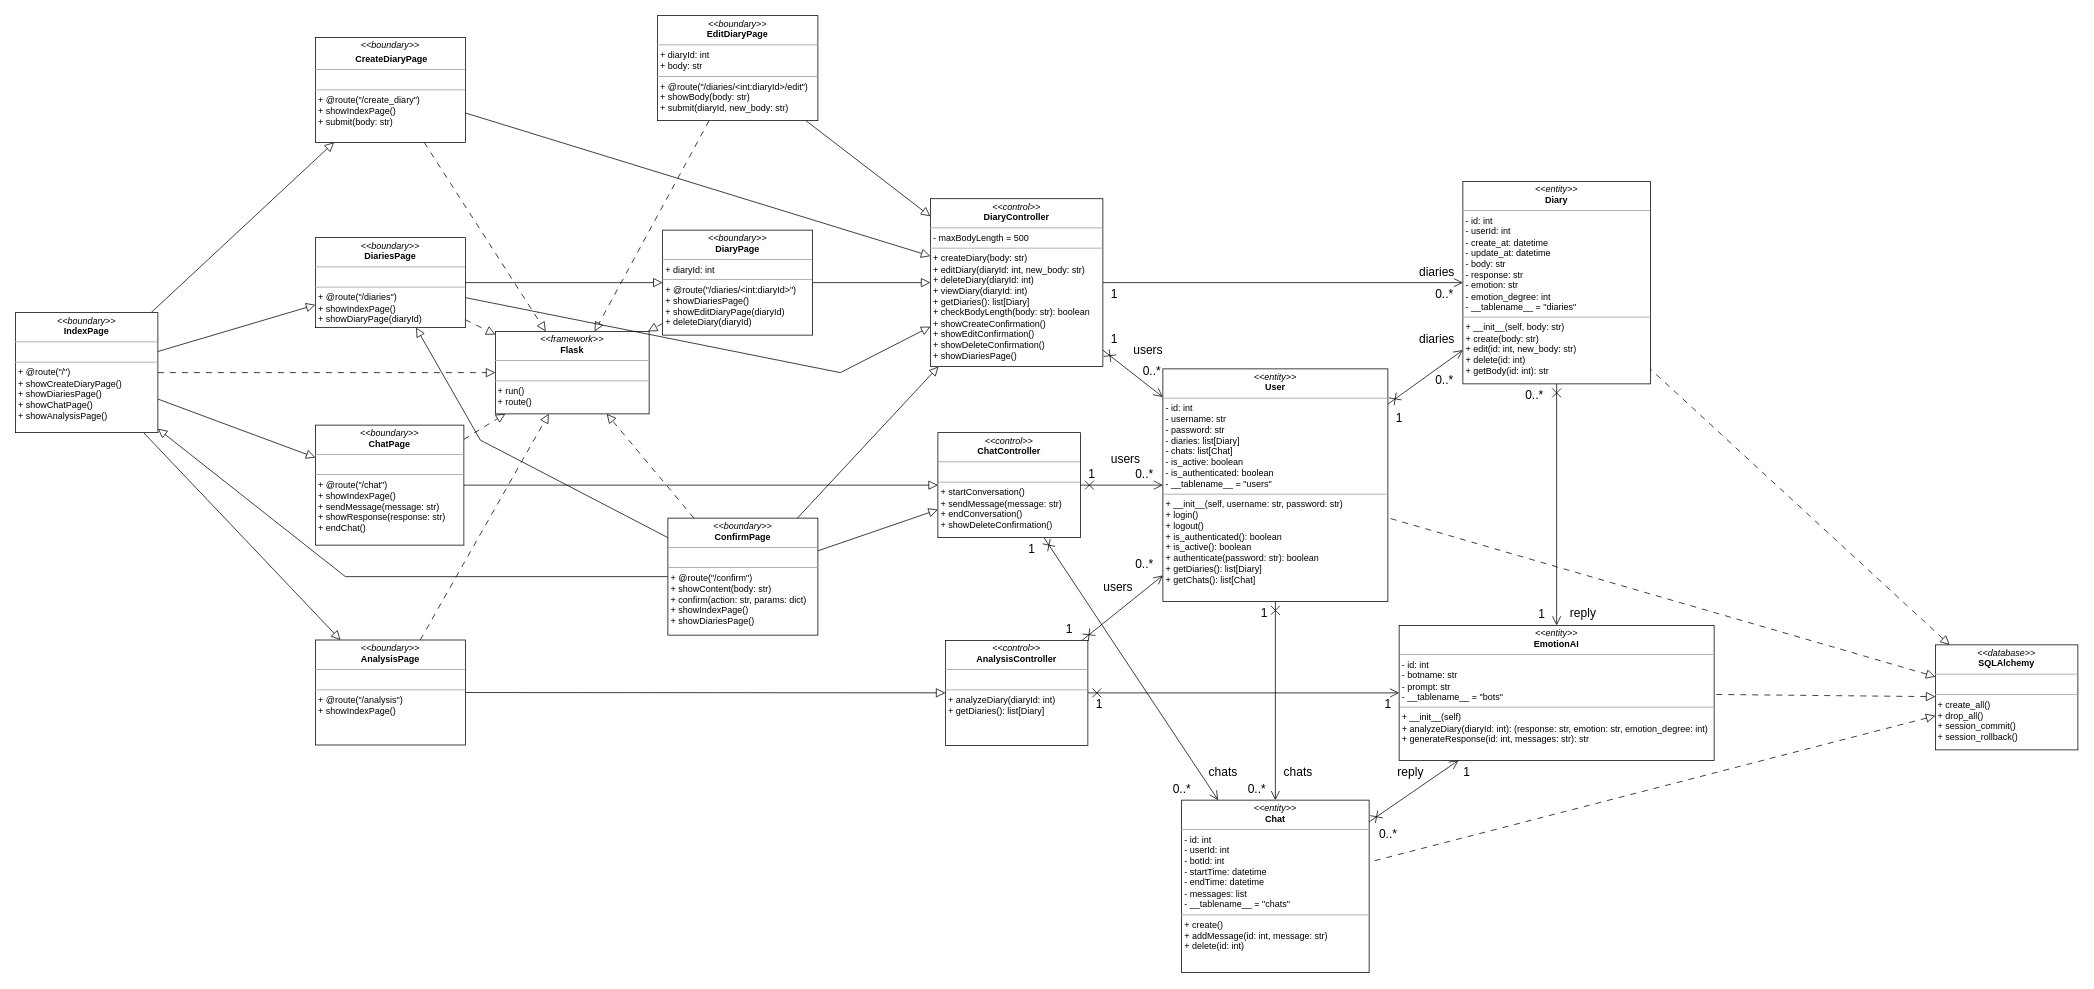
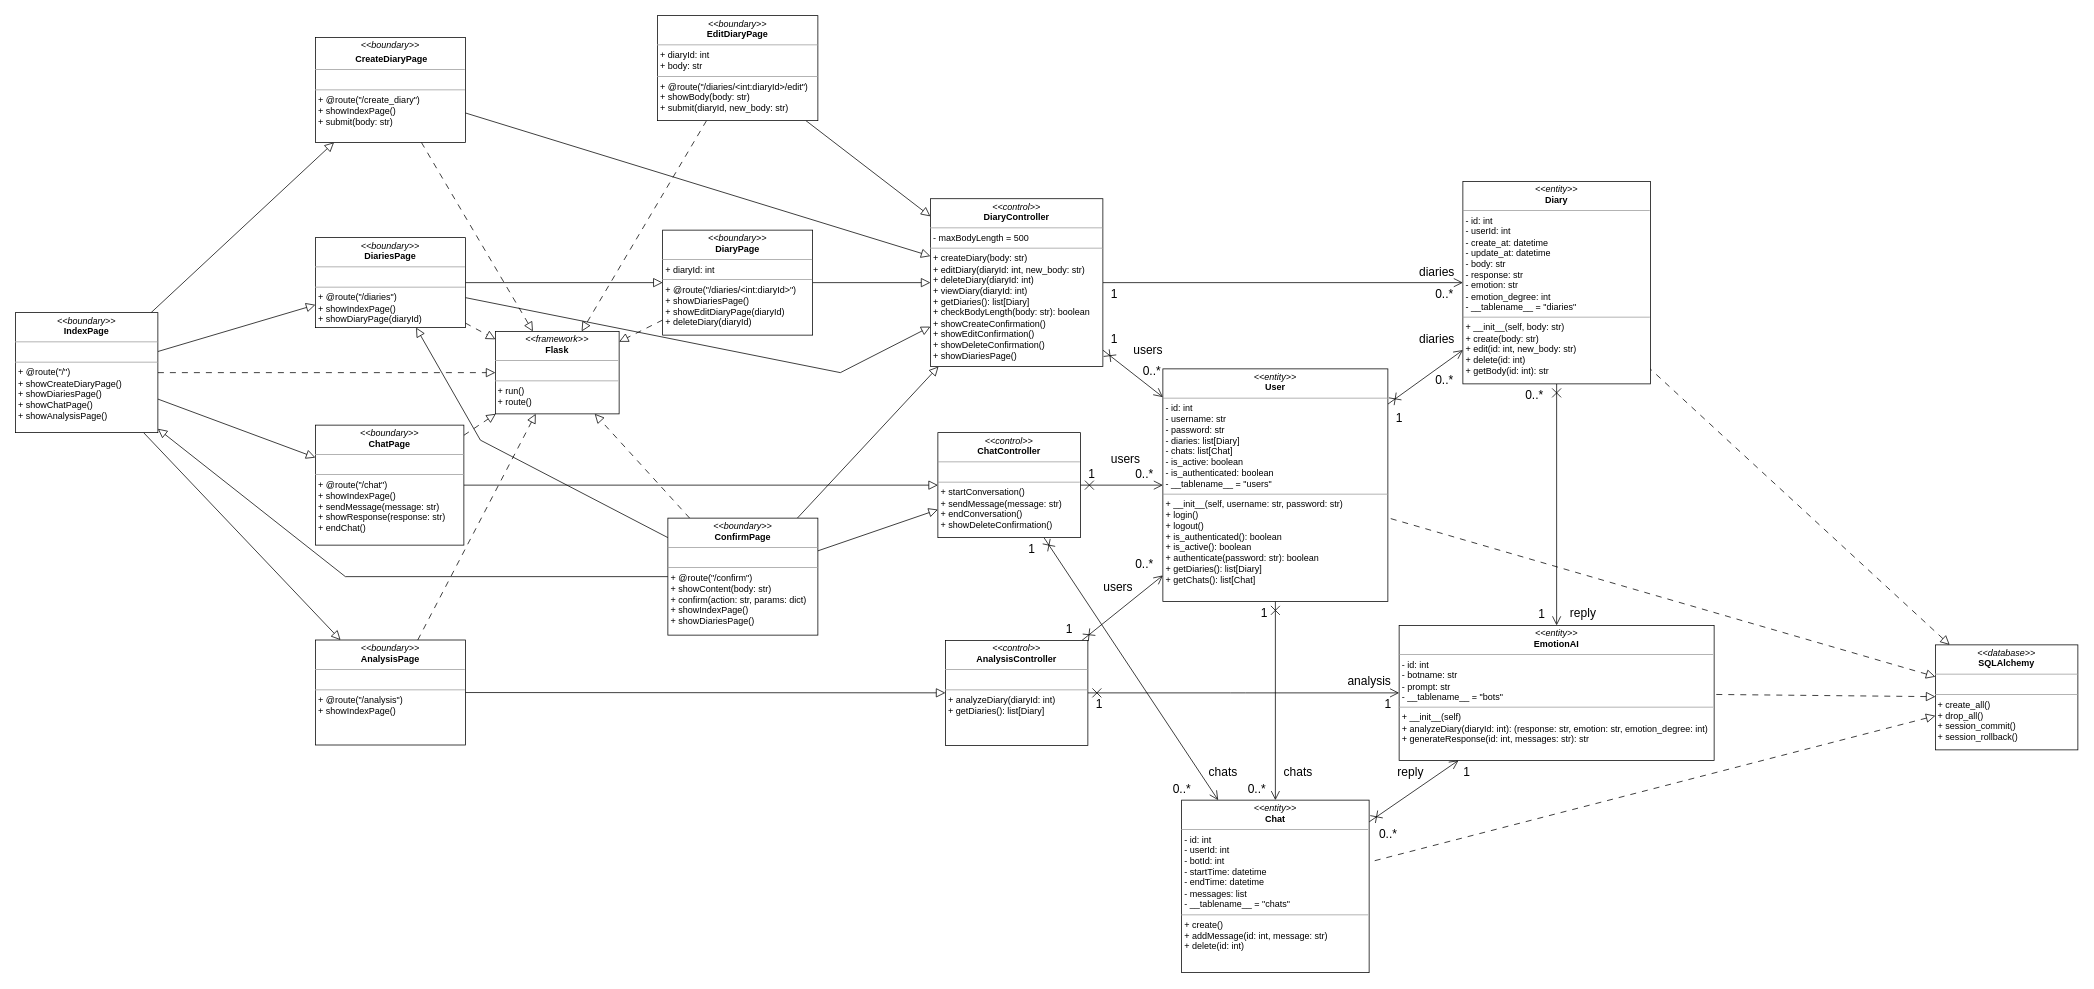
- <mxCell id="10" value="&lt;p style=&quot;margin:0px;margin-top:4px;text-align:center;&quot;&gt;&lt;i&gt;&amp;lt;&amp;lt;framework&amp;gt;&amp;gt;&lt;/i&gt;&lt;br&gt;&lt;b&gt;Flask&lt;/b&gt;&lt;/p&gt;&lt;hr size=&quot;1&quot;&gt;&lt;p style=&quot;margin:0px;margin-left:4px;&quot;&gt;&lt;br&gt;&lt;/p&gt;&lt;hr size=&quot;1&quot;&gt;&amp;nbsp;+ run()&lt;br&gt;&amp;nbsp;+ route()" style="verticalAlign=top;align=left;overflow=fill;fontSize=12;fontFamily=Helvetica;html=1;" parent="1" vertex="1"><mxGeometry x="660" y="441" width="205" height="110" as="geometry" /></mxCell>
+ <mxCell id="10" value="&lt;p style=&quot;margin:0px;margin-top:4px;text-align:center;&quot;&gt;&lt;i&gt;&amp;lt;&amp;lt;framework&amp;gt;&amp;gt;&lt;/i&gt;&lt;br&gt;&lt;b&gt;Flask&lt;/b&gt;&lt;/p&gt;&lt;hr size=&quot;1&quot;&gt;&lt;p style=&quot;margin:0px;margin-left:4px;&quot;&gt;&lt;br&gt;&lt;/p&gt;&lt;hr size=&quot;1&quot;&gt;&amp;nbsp;+ run()&lt;br&gt;&amp;nbsp;+ route()" style="verticalAlign=top;align=left;overflow=fill;fontSize=12;fontFamily=Helvetica;html=1;" parent="1" vertex="1"><mxGeometry x="660" y="441" width="165" height="110" as="geometry" /></mxCell>
+ <mxCell id="68" value="analysis" style="text;html=1;align=center;verticalAlign=middle;resizable=0;points=[];autosize=1;strokeColor=none;fillColor=none;fontSize=16;" parent="1" vertex="1"><mxGeometry x="1785" y="892" width="80" height="30" as="geometry" /></mxCell>
